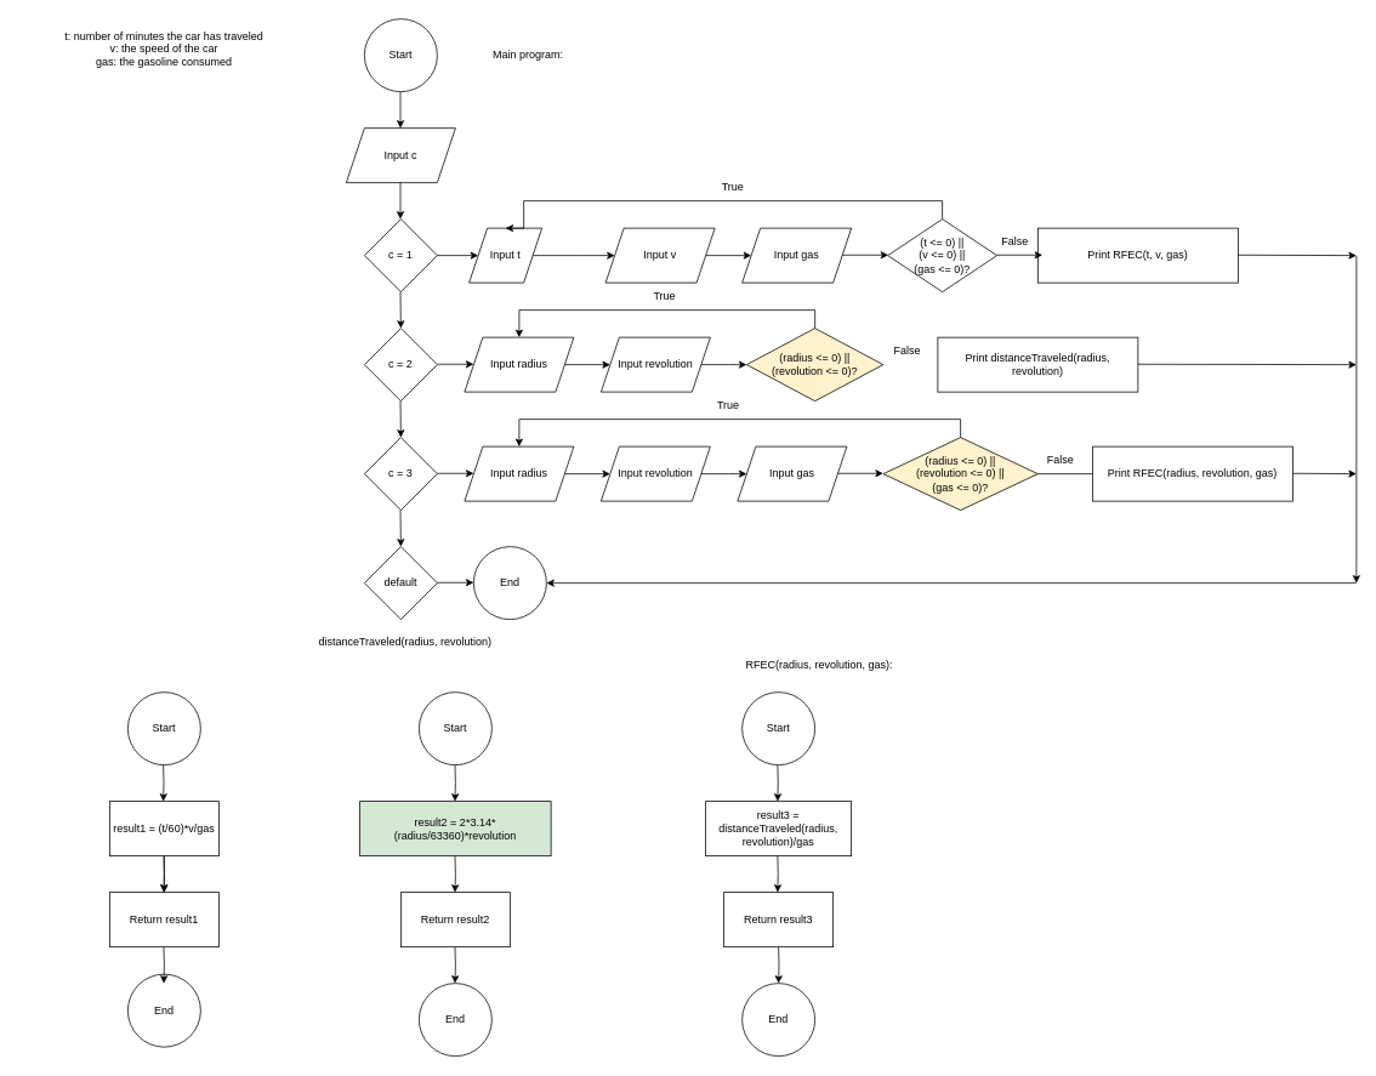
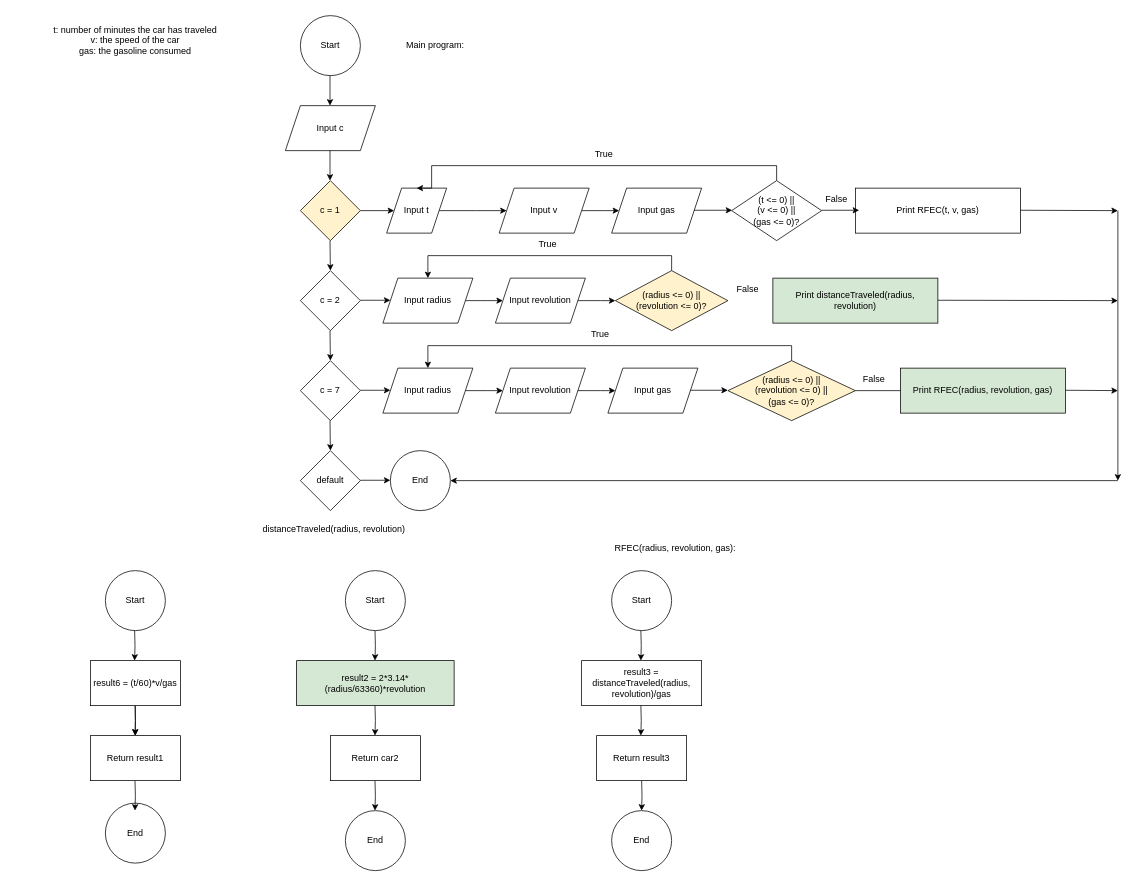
- <mxCell id="6" value="c = 1" style="rhombus;whiteSpace=wrap;html=1;" parent="1" vertex="1"><mxGeometry x="400" y="240" width="80" height="80" as="geometry" /></mxCell>
+ <mxCell id="6" value="c = 1" style="rhombus;whiteSpace=wrap;html=1;fillColor=#fff2cc;" parent="1" vertex="1"><mxGeometry x="400" y="240" width="80" height="80" as="geometry" /></mxCell>
- <mxCell id="18" value="Print distanceTraveled(radius, revolution)" style="rounded=0;whiteSpace=wrap;html=1;" parent="1" vertex="1"><mxGeometry x="1030" y="370" width="220" height="60" as="geometry" /></mxCell>
+ <mxCell id="18" value="Print distanceTraveled(radius, revolution)" style="rounded=0;whiteSpace=wrap;html=1;fillColor=#d5e8d4;" parent="1" vertex="1"><mxGeometry x="1030" y="370" width="220" height="60" as="geometry" /></mxCell>
- <mxCell id="11" value="c = 3" style="rhombus;whiteSpace=wrap;html=1;" parent="1" vertex="1"><mxGeometry x="400" y="480" width="80" height="80" as="geometry" /></mxCell>
+ <mxCell id="11" value="c = 7" style="rhombus;whiteSpace=wrap;html=1;" parent="1" vertex="1"><mxGeometry x="400" y="480" width="80" height="80" as="geometry" /></mxCell>
- <mxCell id="19" value="Print RFEC(radius, revolution, gas)" style="rounded=0;whiteSpace=wrap;html=1;" parent="1" vertex="1"><mxGeometry x="1200" y="490" width="220" height="60" as="geometry" /></mxCell>
+ <mxCell id="19" value="Print RFEC(radius, revolution, gas)" style="rounded=0;whiteSpace=wrap;html=1;fillColor=#d5e8d4;" parent="1" vertex="1"><mxGeometry x="1200" y="490" width="220" height="60" as="geometry" /></mxCell>
- <mxCell id="33" value="result1 = (t/60)*v/gas" style="rounded=0;whiteSpace=wrap;html=1;" parent="1" vertex="1"><mxGeometry x="120" y="880" width="120" height="60" as="geometry" /></mxCell>
+ <mxCell id="33" value="result6 = (t/60)*v/gas" style="rounded=0;whiteSpace=wrap;html=1;" parent="1" vertex="1"><mxGeometry x="120" y="880" width="120" height="60" as="geometry" /></mxCell>
- <mxCell id="64" value="Return result2" style="rounded=0;whiteSpace=wrap;html=1;" parent="1" vertex="1"><mxGeometry x="440" y="980" width="120" height="60" as="geometry" /></mxCell>
+ <mxCell id="64" value="Return car2" style="rounded=0;whiteSpace=wrap;html=1;" parent="1" vertex="1"><mxGeometry x="440" y="980" width="120" height="60" as="geometry" /></mxCell>
